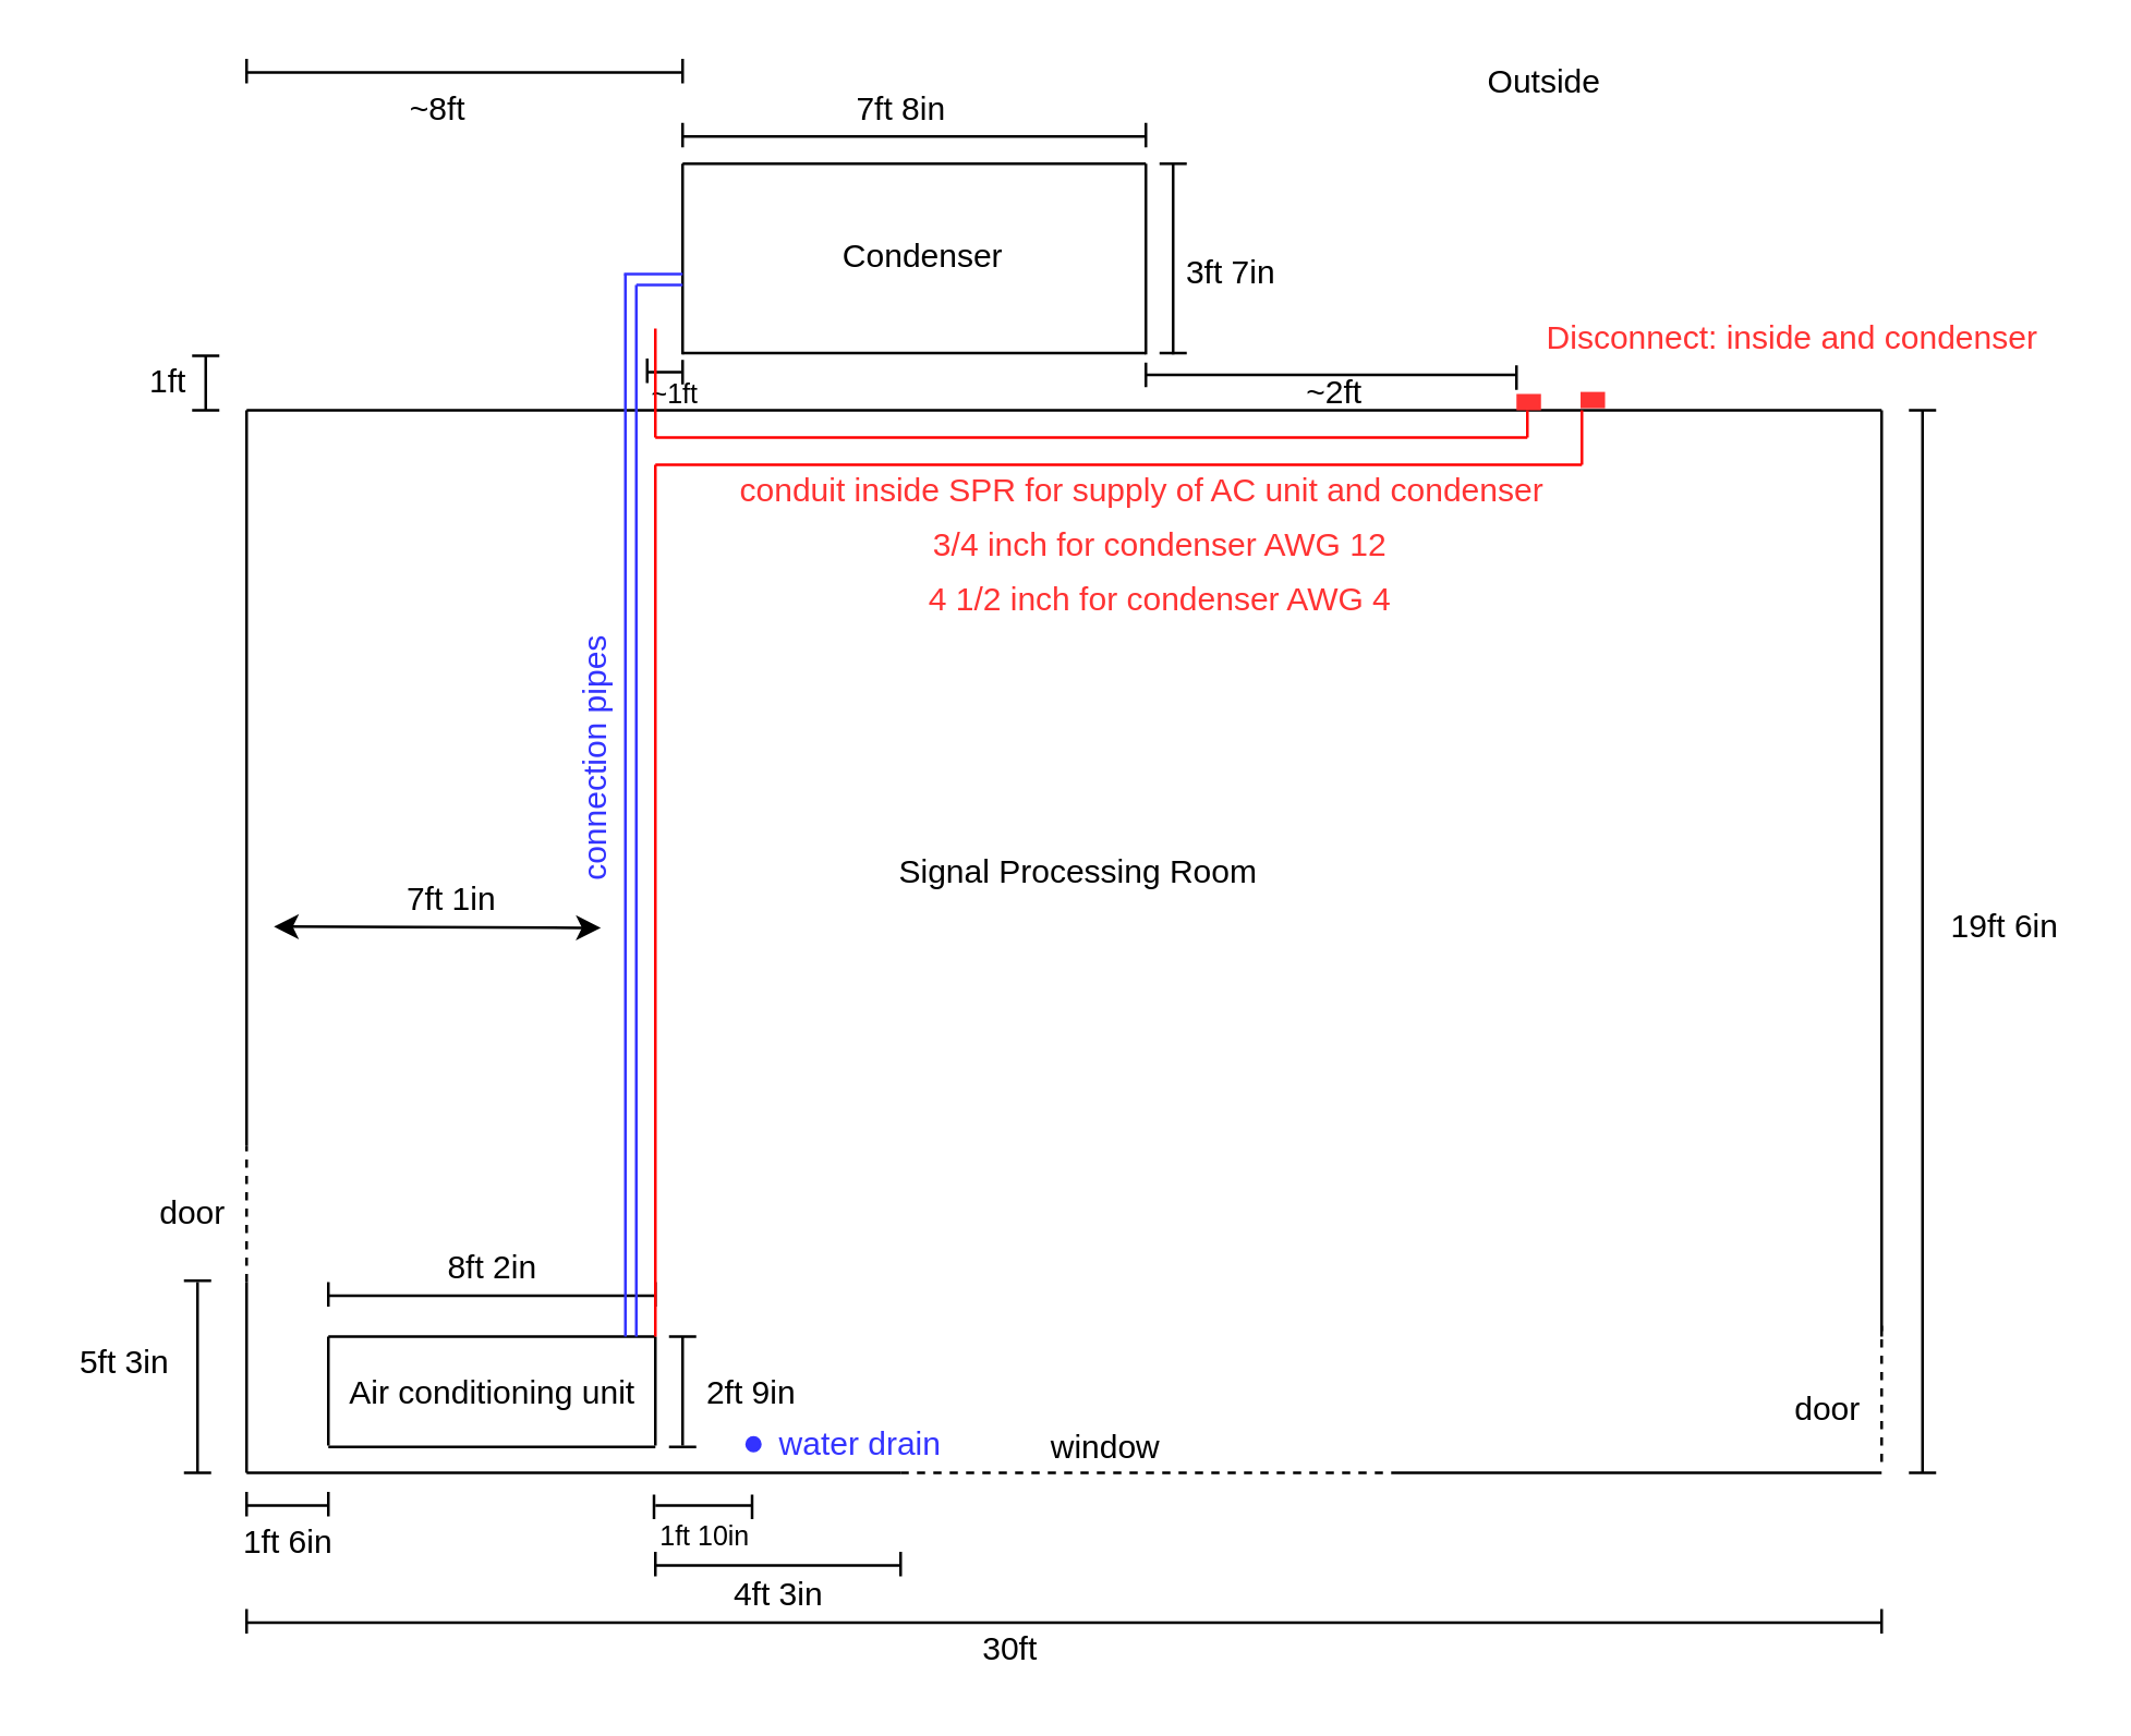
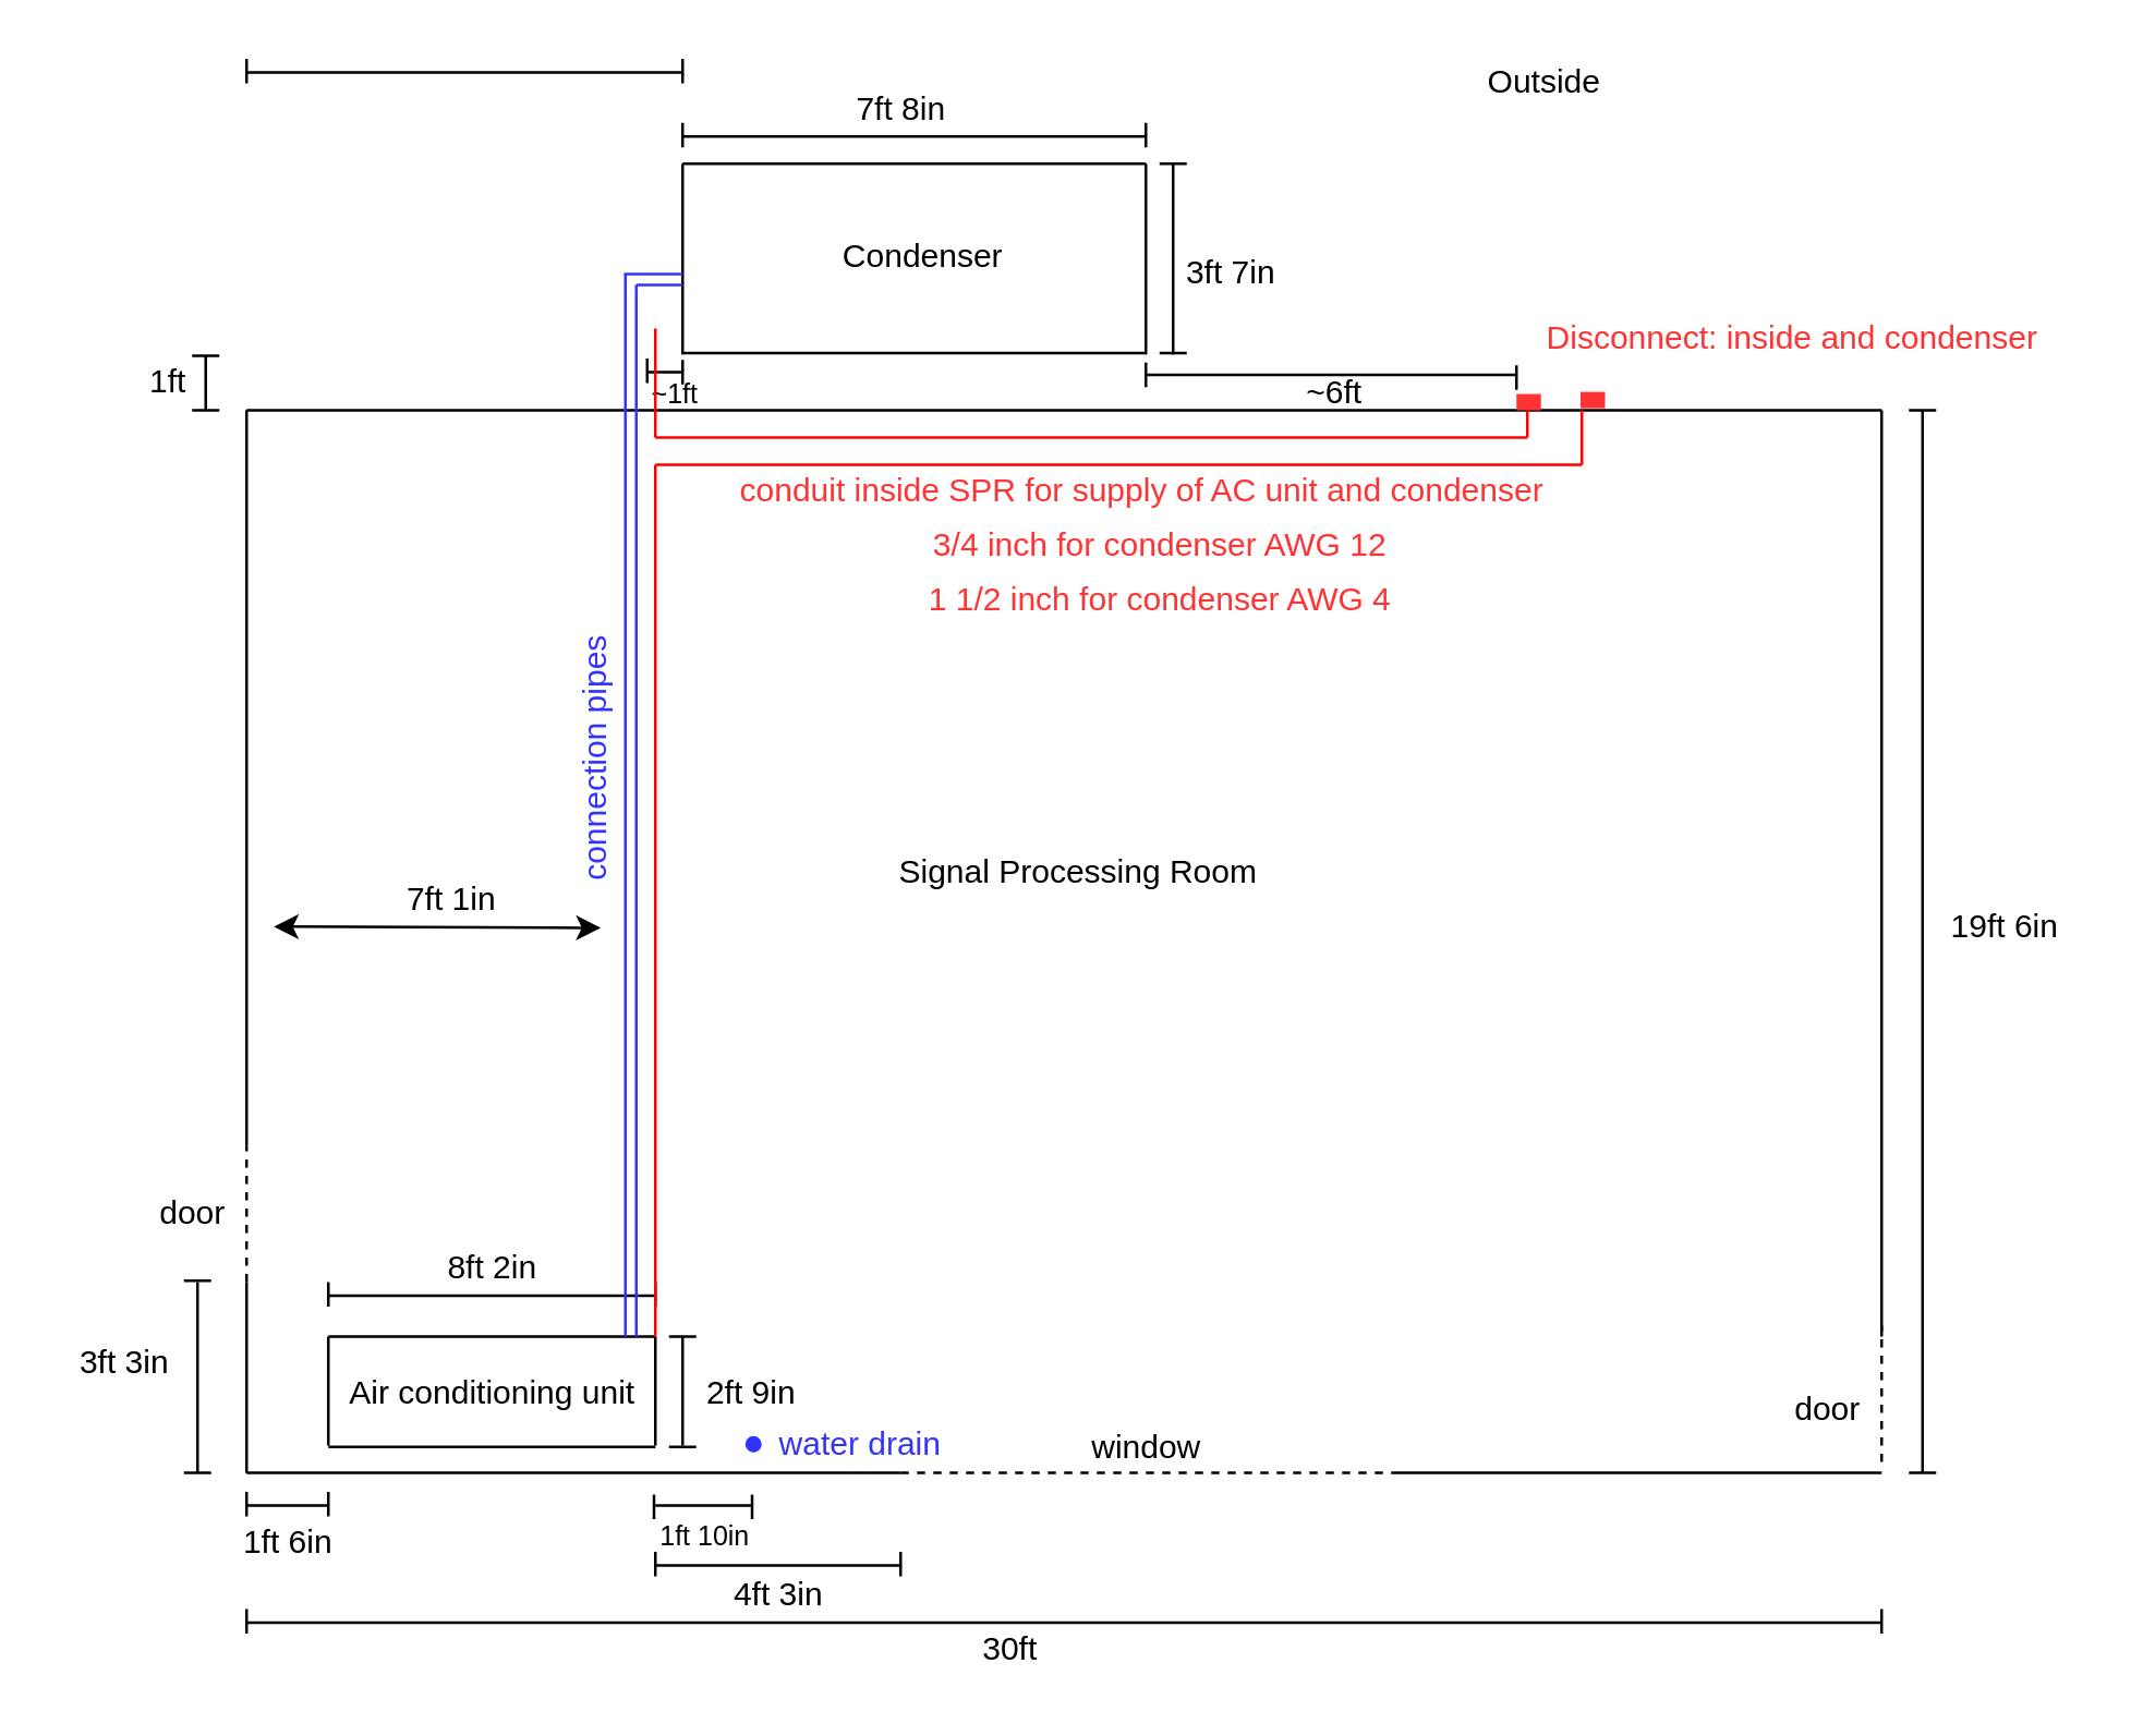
- <mxCell id="83" value="~8ft" style="text;html=1;align=center;verticalAlign=middle;resizable=0;points=[];autosize=1;fontSize=12;" parent="1" vertex="1"><mxGeometry x="140" y="30" width="40" height="20" as="geometry" /></mxCell>
- <mxCell id="88" value="~2ft" style="text;html=1;align=center;verticalAlign=middle;resizable=0;points=[];autosize=1;fontSize=12;" parent="1" vertex="1"><mxGeometry x="469" y="134.25" width="40" height="20" as="geometry" /></mxCell>
+ <mxCell id="88" value="~6ft" style="text;html=1;align=center;verticalAlign=middle;resizable=0;points=[];autosize=1;fontSize=12;" parent="1" vertex="1"><mxGeometry x="469" y="134.25" width="40" height="20" as="geometry" /></mxCell>
- <mxCell id="103" value="&lt;font color=&quot;#ff3333&quot;&gt;4 1/2 inch for condenser AWG 4&lt;/font&gt;" style="text;html=1;align=center;verticalAlign=middle;resizable=0;points=[];autosize=1;" vertex="1" parent="1"><mxGeometry x="330" y="210" width="190" height="20" as="geometry" /></mxCell>
+ <mxCell id="103" value="&lt;font color=&quot;#ff3333&quot;&gt;1 1/2 inch for condenser AWG 4&lt;/font&gt;" style="text;html=1;align=center;verticalAlign=middle;resizable=0;points=[];autosize=1;" vertex="1" parent="1"><mxGeometry x="330" y="210" width="190" height="20" as="geometry" /></mxCell>
- <mxCell id="45" value="&lt;font style=&quot;font-size: 12px&quot;&gt;5ft 3in&lt;/font&gt;" style="text;html=1;align=center;verticalAlign=middle;resizable=0;points=[];autosize=1;" parent="1" vertex="1"><mxGeometry x="20" y="490" width="50" height="20" as="geometry" /></mxCell>
+ <mxCell id="45" value="&lt;font style=&quot;font-size: 12px&quot;&gt;3ft 3in&lt;/font&gt;" style="text;html=1;align=center;verticalAlign=middle;resizable=0;points=[];autosize=1;" parent="1" vertex="1"><mxGeometry x="20" y="490" width="50" height="20" as="geometry" /></mxCell>
- <mxCell id="17" value="window" style="text;html=1;align=center;verticalAlign=middle;resizable=0;points=[];autosize=1;" parent="1" vertex="1"><mxGeometry x="375" y="521" width="60" height="20" as="geometry" /></mxCell>
+ <mxCell id="17" value="window" style="text;html=1;align=center;verticalAlign=middle;resizable=0;points=[];autosize=1;" parent="1" vertex="1"><mxGeometry x="390" y="521" width="60" height="20" as="geometry" /></mxCell>
